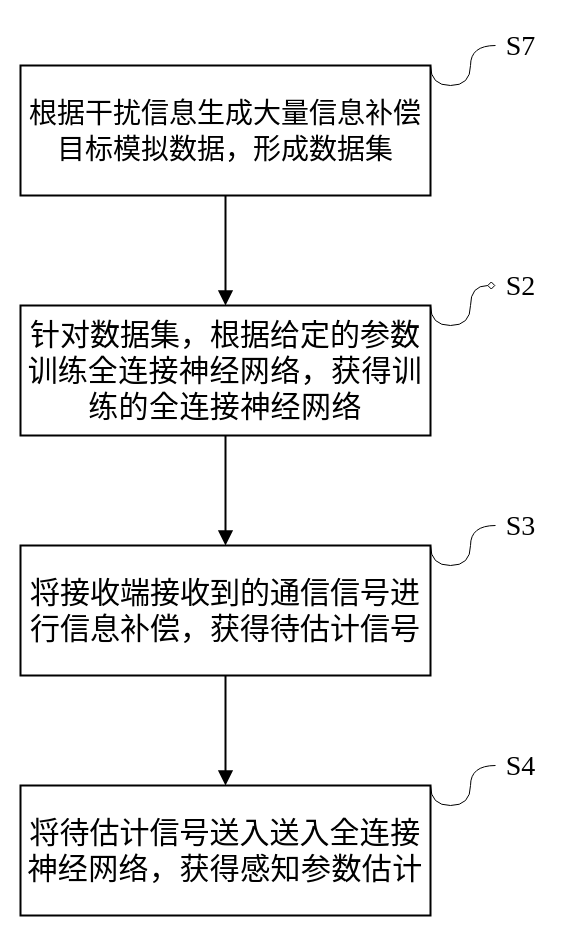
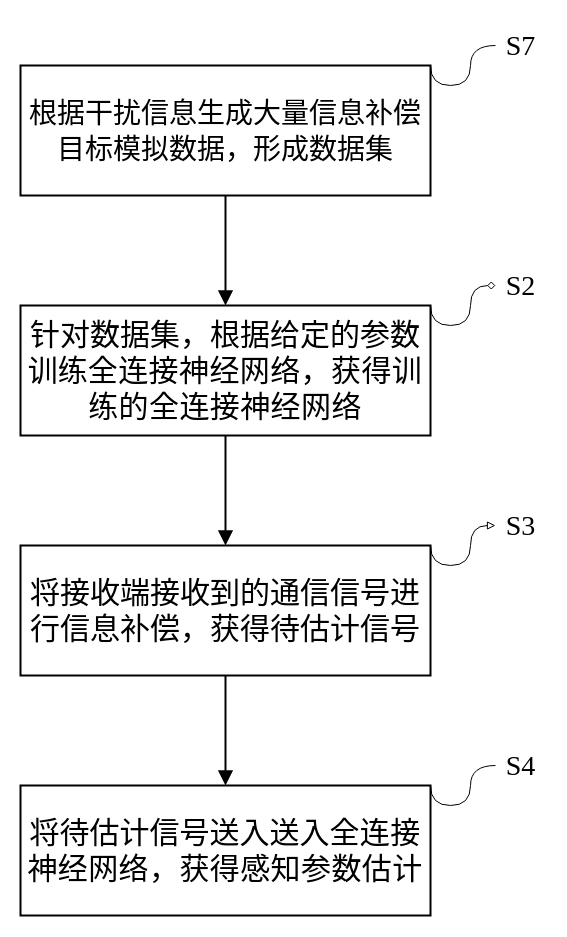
- <mxCell id="13" style="edgeStyle=orthogonalEdgeStyle;orthogonalLoop=1;jettySize=auto;html=1;exitX=1;exitY=0;exitDx=0;exitDy=0;fontFamily=宋体;fontSize=28;curved=1;endArrow=none;endFill=0;" edge="1" parent="10" source="11" target="12"><mxGeometry relative="1" as="geometry"><Array as="points"><mxPoint x="410" y="65" /><mxPoint x="450" y="65" /><mxPoint x="450" y="25" /></Array></mxGeometry></mxCell>
+ <mxCell id="13" style="edgeStyle=orthogonalEdgeStyle;orthogonalLoop=1;jettySize=auto;html=1;exitX=1;exitY=0;exitDx=0;exitDy=0;fontFamily=宋体;fontSize=28;curved=1;endArrow=block;endFill=0;" edge="1" parent="10" source="11" target="12"><mxGeometry relative="1" as="geometry"><Array as="points"><mxPoint x="410" y="65" /><mxPoint x="450" y="65" /><mxPoint x="450" y="25" /></Array></mxGeometry></mxCell>
